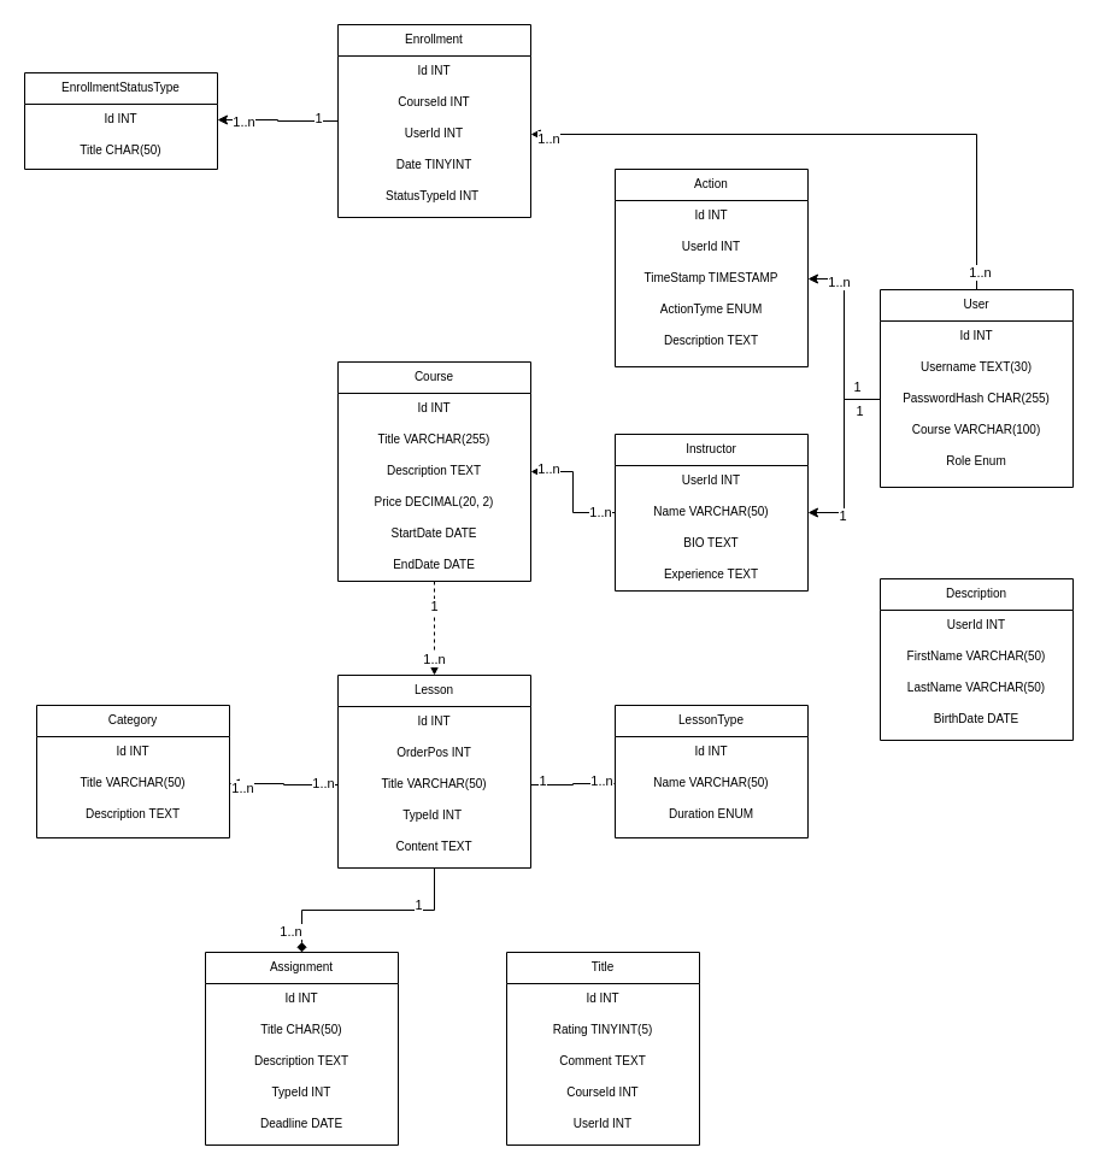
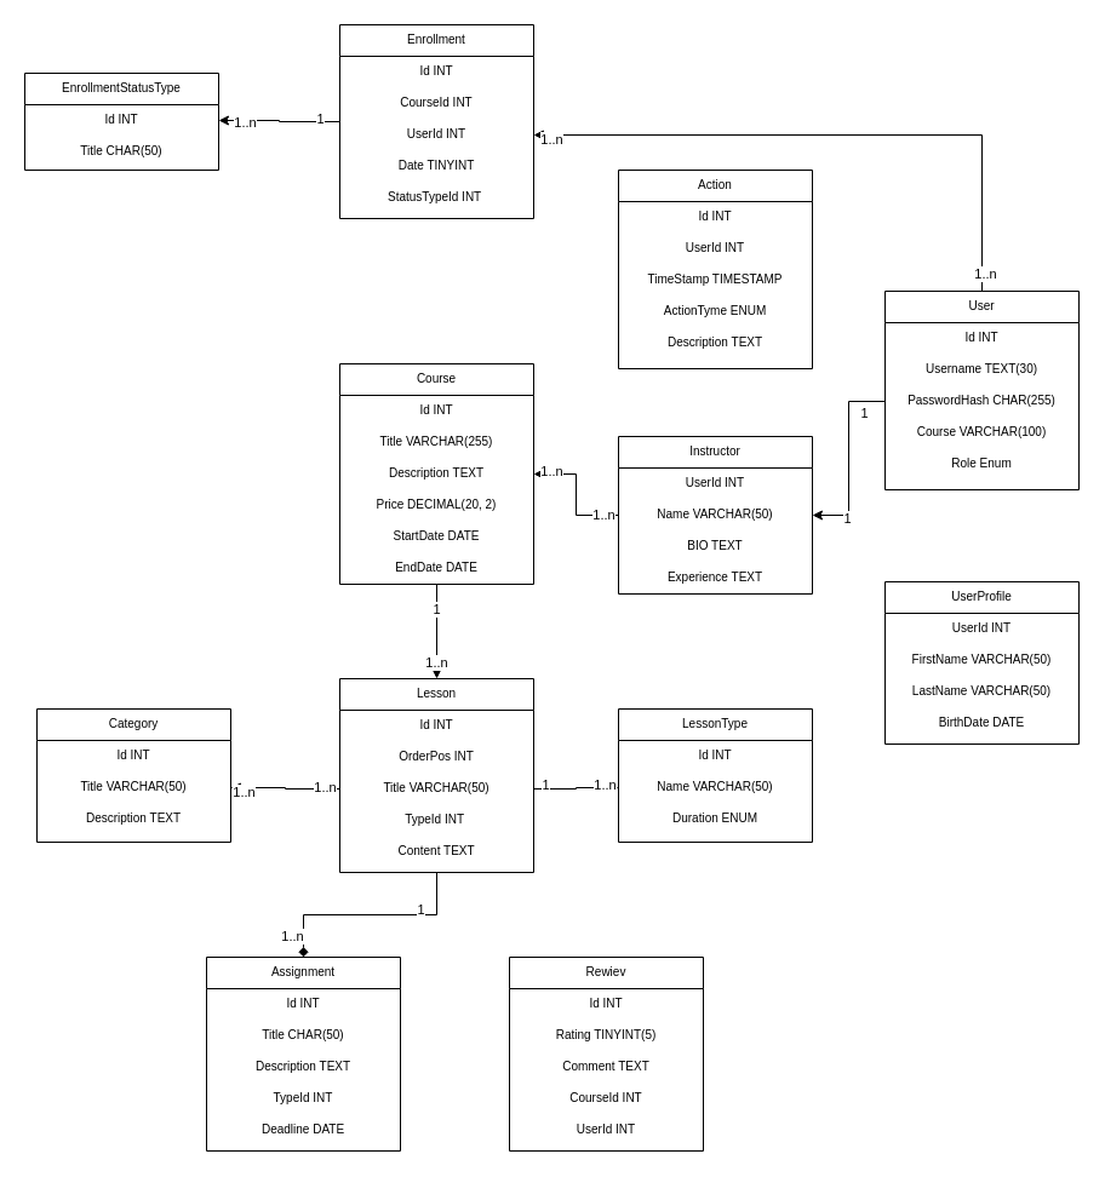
- <mxCell id="81" style="edgeStyle=orthogonalEdgeStyle;rounded=0;orthogonalLoop=1;jettySize=auto;html=1;exitX=0;exitY=0.5;exitDx=0;exitDy=0;entryX=1;entryY=0.5;entryDx=0;entryDy=0;" parent="1" source="8" target="78" edge="1"><mxGeometry relative="1" as="geometry" /></mxCell>
- <mxCell id="82" value="1" style="edgeLabel;html=1;align=center;verticalAlign=middle;resizable=0;points=[];" vertex="1" connectable="0" parent="81"><mxGeometry x="-0.75" y="-3" relative="1" as="geometry"><mxPoint y="-8" as="offset" /></mxGeometry></mxCell>
- <mxCell id="83" value="1..n" style="edgeLabel;html=1;align=center;verticalAlign=middle;resizable=0;points=[];" vertex="1" connectable="0" parent="81"><mxGeometry x="0.687" y="2" relative="1" as="geometry"><mxPoint as="offset" /></mxGeometry></mxCell>
- <mxCell id="21" value="Description" style="swimlane;fontStyle=0;align=center;verticalAlign=top;childLayout=stackLayout;horizontal=1;startSize=26;horizontalStack=0;resizeParent=1;resizeLast=0;collapsible=1;marginBottom=0;rounded=0;shadow=0;strokeWidth=1;fontSize=10;labelBackgroundColor=none;" parent="1" vertex="1"><mxGeometry x="730" y="480" width="160" height="134" as="geometry"><mxRectangle x="230" y="140" width="160" height="26" as="alternateBounds" /></mxGeometry></mxCell>
+ <mxCell id="21" value="UserProfile" style="swimlane;fontStyle=0;align=center;verticalAlign=top;childLayout=stackLayout;horizontal=1;startSize=26;horizontalStack=0;resizeParent=1;resizeLast=0;collapsible=1;marginBottom=0;rounded=0;shadow=0;strokeWidth=1;fontSize=10;labelBackgroundColor=none;" parent="1" vertex="1"><mxGeometry x="730" y="480" width="160" height="134" as="geometry"><mxRectangle x="230" y="140" width="160" height="26" as="alternateBounds" /></mxGeometry></mxCell>
- <mxCell id="11" style="edgeStyle=orthogonalEdgeStyle;rounded=0;orthogonalLoop=1;jettySize=auto;html=1;exitX=0.5;exitY=1;exitDx=0;exitDy=0;entryX=0.5;entryY=0;entryDx=0;entryDy=0;dashed=1;" parent="1" source="14" target="41" edge="1"><mxGeometry relative="1" as="geometry" /></mxCell>
+ <mxCell id="11" style="edgeStyle=orthogonalEdgeStyle;rounded=0;orthogonalLoop=1;jettySize=auto;html=1;exitX=0.5;exitY=1;exitDx=0;exitDy=0;entryX=0.5;entryY=0;entryDx=0;entryDy=0;" parent="1" source="14" target="41" edge="1"><mxGeometry relative="1" as="geometry" /></mxCell>
- <mxCell id="57" value="Title" style="swimlane;fontStyle=0;align=center;verticalAlign=top;childLayout=stackLayout;horizontal=1;startSize=26;horizontalStack=0;resizeParent=1;resizeLast=0;collapsible=1;marginBottom=0;rounded=0;shadow=0;strokeWidth=1;fontSize=10;labelBackgroundColor=none;" parent="1" vertex="1"><mxGeometry x="420" y="790" width="160" height="160" as="geometry"><mxRectangle x="550" y="140" width="160" height="26" as="alternateBounds" /></mxGeometry></mxCell>
+ <mxCell id="57" value="Rewiev" style="swimlane;fontStyle=0;align=center;verticalAlign=top;childLayout=stackLayout;horizontal=1;startSize=26;horizontalStack=0;resizeParent=1;resizeLast=0;collapsible=1;marginBottom=0;rounded=0;shadow=0;strokeWidth=1;fontSize=10;labelBackgroundColor=none;" parent="1" vertex="1"><mxGeometry x="420" y="790" width="160" height="160" as="geometry"><mxRectangle x="550" y="140" width="160" height="26" as="alternateBounds" /></mxGeometry></mxCell>
